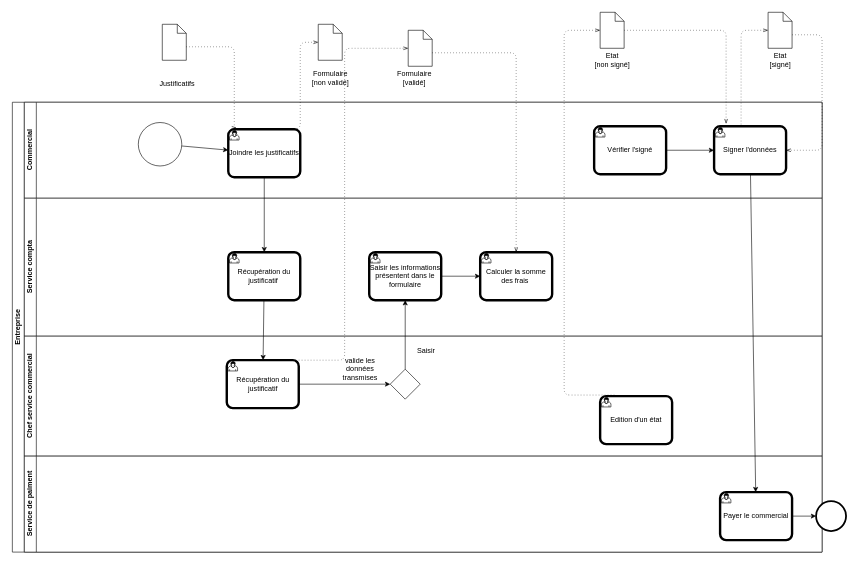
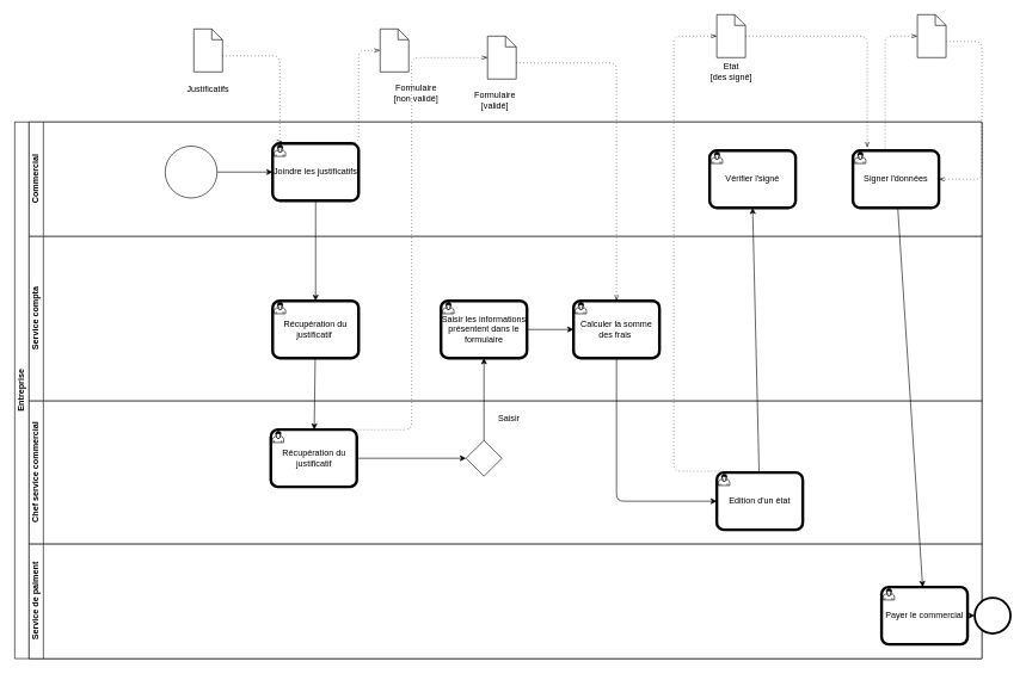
- <mxCell id="45" value="Etat&lt;br&gt;[non signé]" style="text;html=1;align=center;verticalAlign=middle;resizable=0;points=[];autosize=1;strokeColor=none;fillColor=none;" vertex="1" parent="1"><mxGeometry x="980" y="80" width="80" height="40" as="geometry" /></mxCell>
+ <mxCell id="45" value="Etat&lt;br&gt;[des signé]" style="text;html=1;align=center;verticalAlign=middle;resizable=0;points=[];autosize=1;strokeColor=none;fillColor=none;" vertex="1" parent="1"><mxGeometry x="980" y="80" width="80" height="40" as="geometry" /></mxCell>
- <mxCell id="48" value="Etat&lt;br&gt;[signé]" style="text;html=1;align=center;verticalAlign=middle;resizable=0;points=[];autosize=1;strokeColor=none;fillColor=none;" vertex="1" parent="1"><mxGeometry x="1270" y="80" width="60" height="40" as="geometry" /></mxCell>
- <mxCell id="38" value="Formulaire&lt;br&gt;[non validé]" style="text;html=1;align=center;verticalAlign=middle;resizable=0;points=[];autosize=1;strokeColor=none;fillColor=none;" vertex="1" parent="1"><mxGeometry x="510" y="110" width="80" height="40" as="geometry" /></mxCell>
+ <mxCell id="38" value="Formulaire&lt;br&gt;[non validé]" style="text;html=1;align=center;verticalAlign=middle;resizable=0;points=[];autosize=1;strokeColor=none;fillColor=none;" vertex="1" parent="1"><mxGeometry x="540" y="110" width="80" height="40" as="geometry" /></mxCell>
- <mxCell id="41" value="Formulaire&lt;br&gt;[validé]" style="text;html=1;align=center;verticalAlign=middle;resizable=0;points=[];autosize=1;strokeColor=none;fillColor=none;" vertex="1" parent="1"><mxGeometry x="650" y="110" width="80" height="40" as="geometry" /></mxCell>
+ <mxCell id="41" value="Formulaire&lt;br&gt;[validé]" style="text;html=1;align=center;verticalAlign=middle;resizable=0;points=[];autosize=1;strokeColor=none;fillColor=none;" vertex="1" parent="1"><mxGeometry x="650" y="120" width="80" height="40" as="geometry" /></mxCell>
- <mxCell id="35" value="Justificatifs" style="text;html=1;strokeColor=none;fillColor=none;align=center;verticalAlign=middle;whiteSpace=wrap;rounded=0;fillStyle=auto;" vertex="1" parent="1"><mxGeometry x="255" y="125" width="80" height="30" as="geometry" /></mxCell>
+ <mxCell id="35" value="Justificatifs" style="text;html=1;strokeColor=none;fillColor=none;align=center;verticalAlign=middle;whiteSpace=wrap;rounded=0;fillStyle=auto;" vertex="1" parent="1"><mxGeometry x="250" y="110" width="80" height="30" as="geometry" /></mxCell>
- <mxCell id="6" value="" style="edgeStyle=none;html=1;" edge="1" parent="3" source="7" target="8"><mxGeometry relative="1" as="geometry" /></mxCell>
- <mxCell id="9" value="Joindre les justificatifs" style="points=[[0.25,0,0],[0.5,0,0],[0.75,0,0],[1,0.25,0],[1,0.5,0],[1,0.75,0],[0.75,1,0],[0.5,1,0],[0.25,1,0],[0,0.75,0],[0,0.5,0],[0,0.25,0]];shape=mxgraph.bpmn.task;whiteSpace=wrap;rectStyle=rounded;size=10;html=1;bpmnShapeType=call;taskMarker=user;fillStyle=auto;" vertex="1" parent="3"><mxGeometry x="340" y="45" width="120" height="80" as="geometry" /></mxCell>
+ <mxCell id="9" value="Joindre les justificatifs" style="points=[[0.25,0,0],[0.5,0,0],[0.75,0,0],[1,0.25,0],[1,0.5,0],[1,0.75,0],[0.75,1,0],[0.5,1,0],[0.25,1,0],[0,0.75,0],[0,0.5,0],[0,0.25,0]];shape=mxgraph.bpmn.task;whiteSpace=wrap;rectStyle=rounded;size=10;html=1;bpmnShapeType=call;taskMarker=user;fillStyle=auto;" vertex="1" parent="3"><mxGeometry x="340" y="30" width="120" height="80" as="geometry" /></mxCell>
+ <mxCell id="30" style="edgeStyle=none;html=1;entryX=0.5;entryY=1;entryDx=0;entryDy=0;entryPerimeter=0;" edge="1" parent="1" source="31" target="7"><mxGeometry relative="1" as="geometry" /></mxCell>
- <mxCell id="20" value="valide les données transmises" style="text;html=1;strokeColor=none;fillColor=none;align=center;verticalAlign=middle;whiteSpace=wrap;rounded=0;fillStyle=auto;" vertex="1" parent="16"><mxGeometry x="530" y="40" width="60" height="30" as="geometry" /></mxCell>
+ <mxCell id="32" value="" style="edgeStyle=none;html=1;" edge="1" parent="1" source="15" target="31"><mxGeometry relative="1" as="geometry"><Array as="points"><mxPoint x="860" y="700" /></Array></mxGeometry></mxCell>
- <mxCell id="27" value="Payer le commercial" style="points=[[0.25,0,0],[0.5,0,0],[0.75,0,0],[1,0.25,0],[1,0.5,0],[1,0.75,0],[0.75,1,0],[0.5,1,0],[0.25,1,0],[0,0.75,0],[0,0.5,0],[0,0.25,0]];shape=mxgraph.bpmn.task;whiteSpace=wrap;rectStyle=rounded;size=10;html=1;bpmnShapeType=call;taskMarker=user;fillStyle=auto;" vertex="1" parent="25"><mxGeometry x="1160" y="60" width="120" height="80" as="geometry" /></mxCell>
+ <mxCell id="27" value="Payer le commercial" style="points=[[0.25,0,0],[0.5,0,0],[0.75,0,0],[1,0.25,0],[1,0.5,0],[1,0.75,0],[0.75,1,0],[0.5,1,0],[0.25,1,0],[0,0.75,0],[0,0.5,0],[0,0.25,0]];shape=mxgraph.bpmn.task;whiteSpace=wrap;rectStyle=rounded;size=10;html=1;bpmnShapeType=call;taskMarker=user;fillStyle=auto;" vertex="1" parent="25"><mxGeometry x="1190" y="60" width="120" height="80" as="geometry" /></mxCell>
